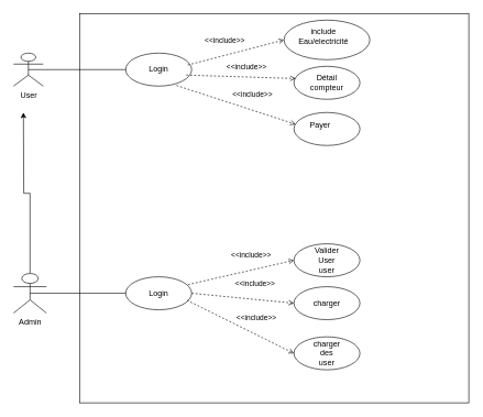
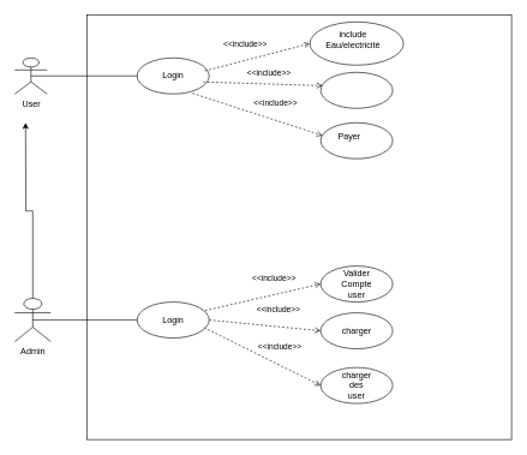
- <mxCell id="9" value="&lt;font color=&quot;#000000&quot;&gt;Détail compteur&lt;/font&gt;" style="text;html=1;strokeColor=none;fillColor=none;align=center;verticalAlign=middle;whiteSpace=wrap;rounded=0;" parent="1" vertex="1"><mxGeometry x="475" y="115" width="40" height="20" as="geometry" /></mxCell>
- <mxCell id="23" value="&lt;font color=&quot;#000000&quot;&gt;Valider&lt;br&gt;User user&lt;br&gt;&lt;/font&gt;" style="text;html=1;strokeColor=none;fillColor=none;align=center;verticalAlign=middle;whiteSpace=wrap;rounded=0;" parent="1" vertex="1"><mxGeometry x="475" y="384" width="40" height="20" as="geometry" /></mxCell>
+ <mxCell id="23" value="&lt;font color=&quot;#000000&quot;&gt;Valider&lt;br&gt;Compte user&lt;br&gt;&lt;/font&gt;" style="text;html=1;strokeColor=none;fillColor=none;align=center;verticalAlign=middle;whiteSpace=wrap;rounded=0;" parent="1" vertex="1"><mxGeometry x="475" y="384" width="40" height="20" as="geometry" /></mxCell>
